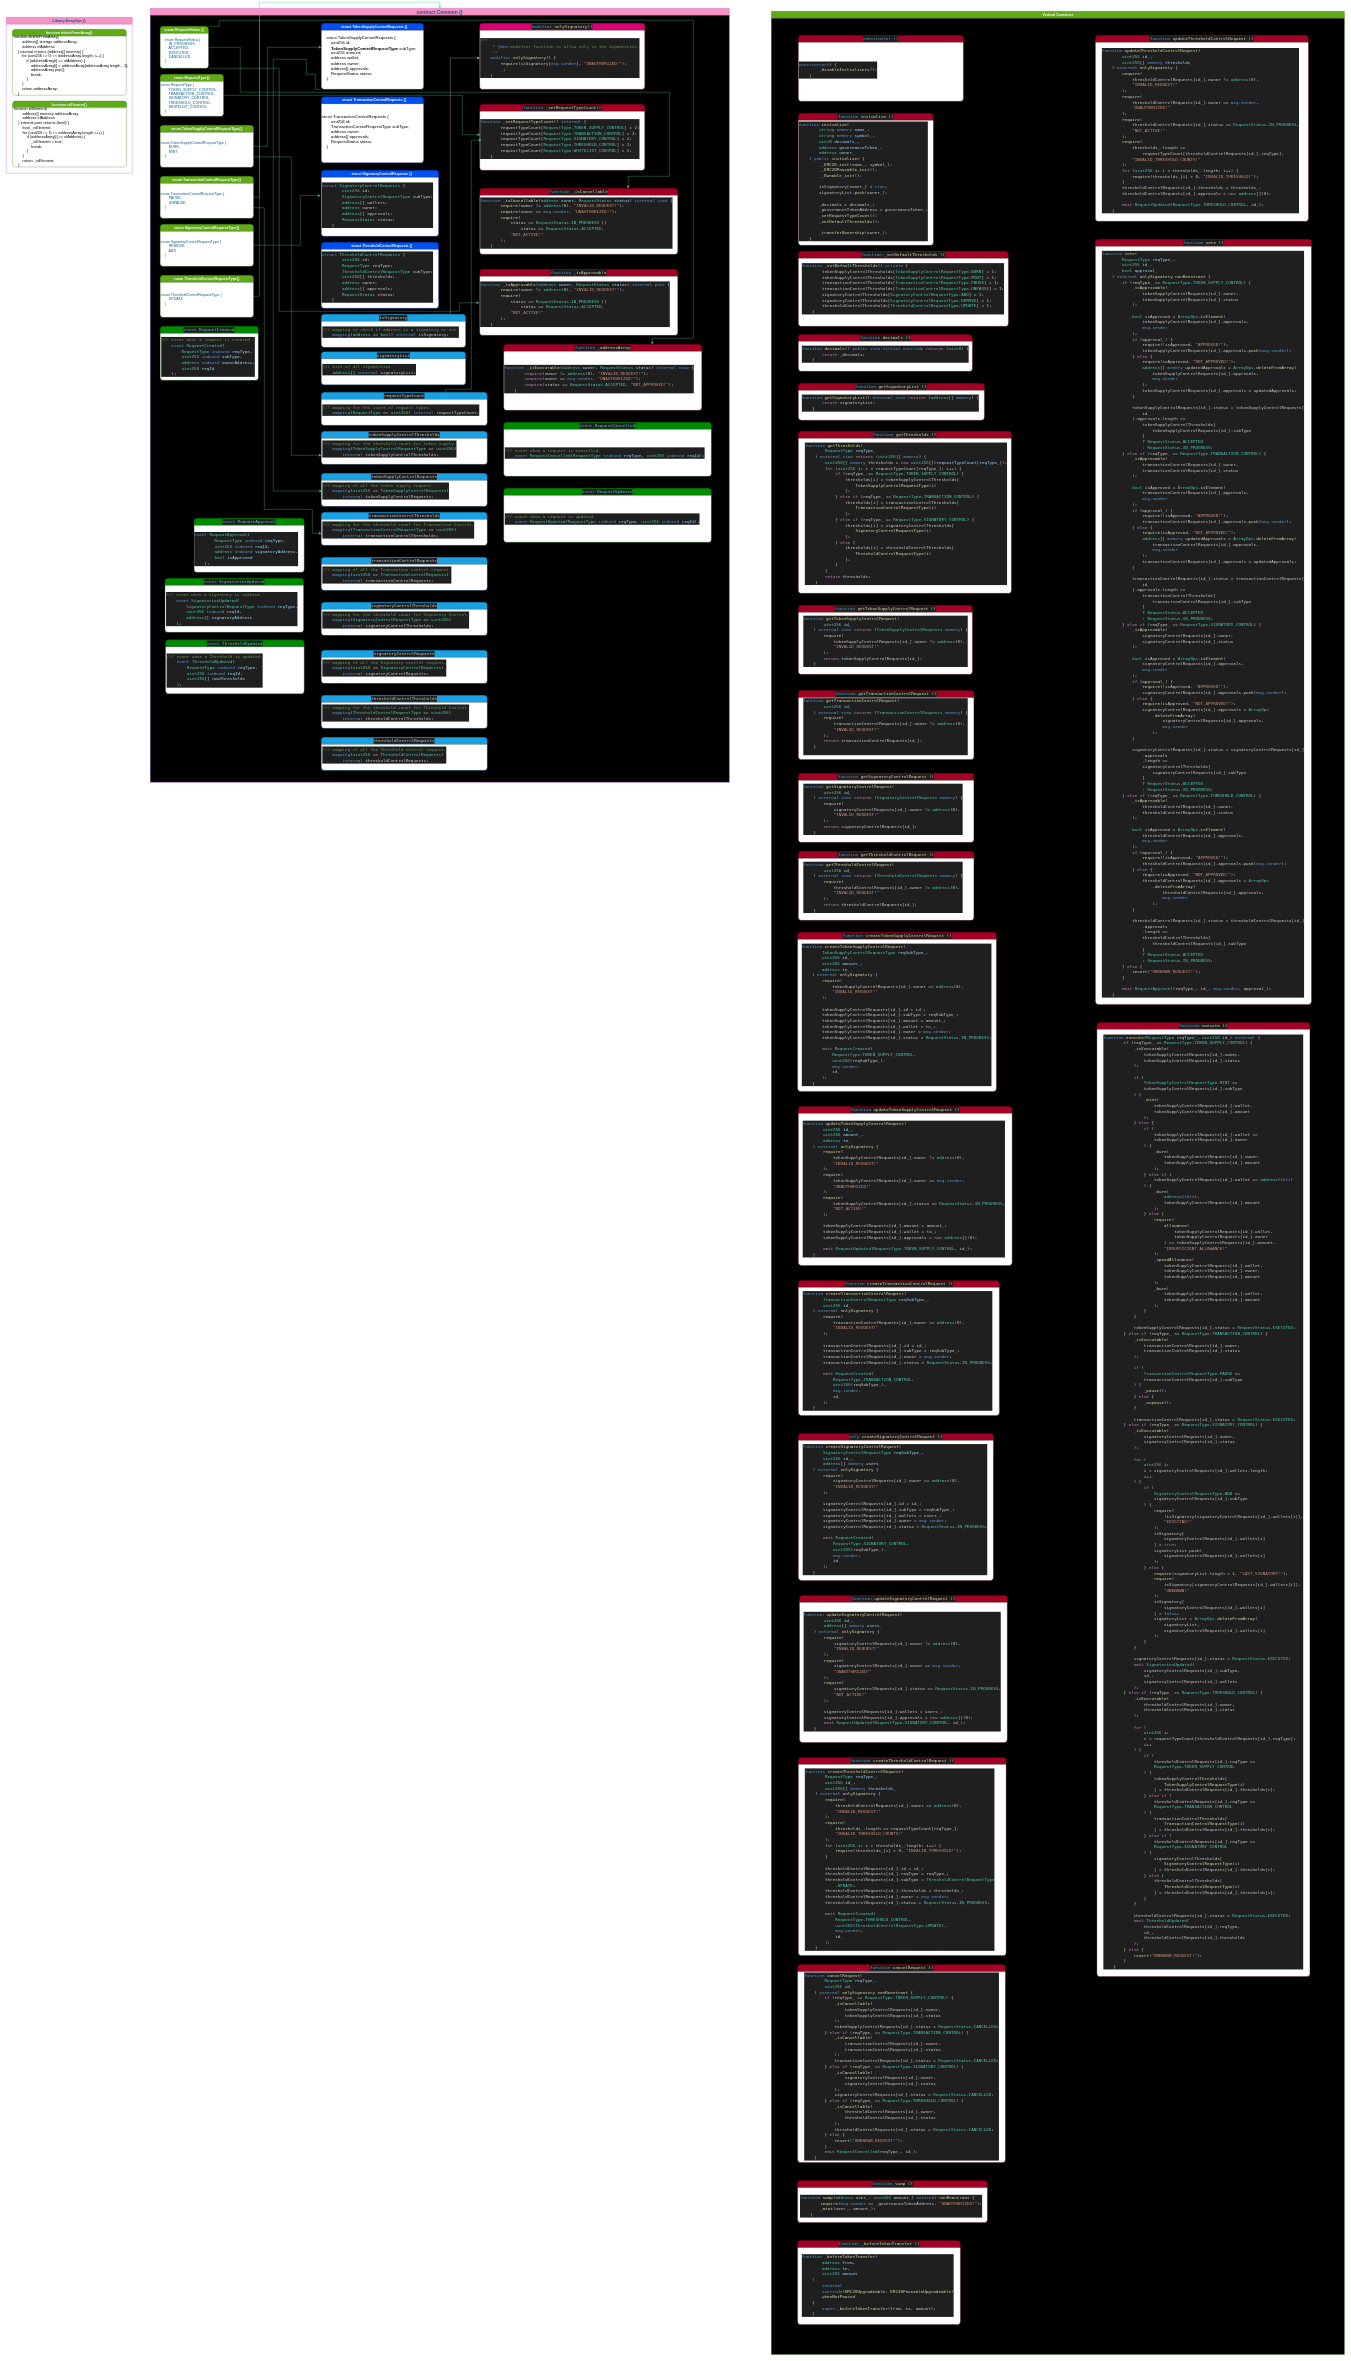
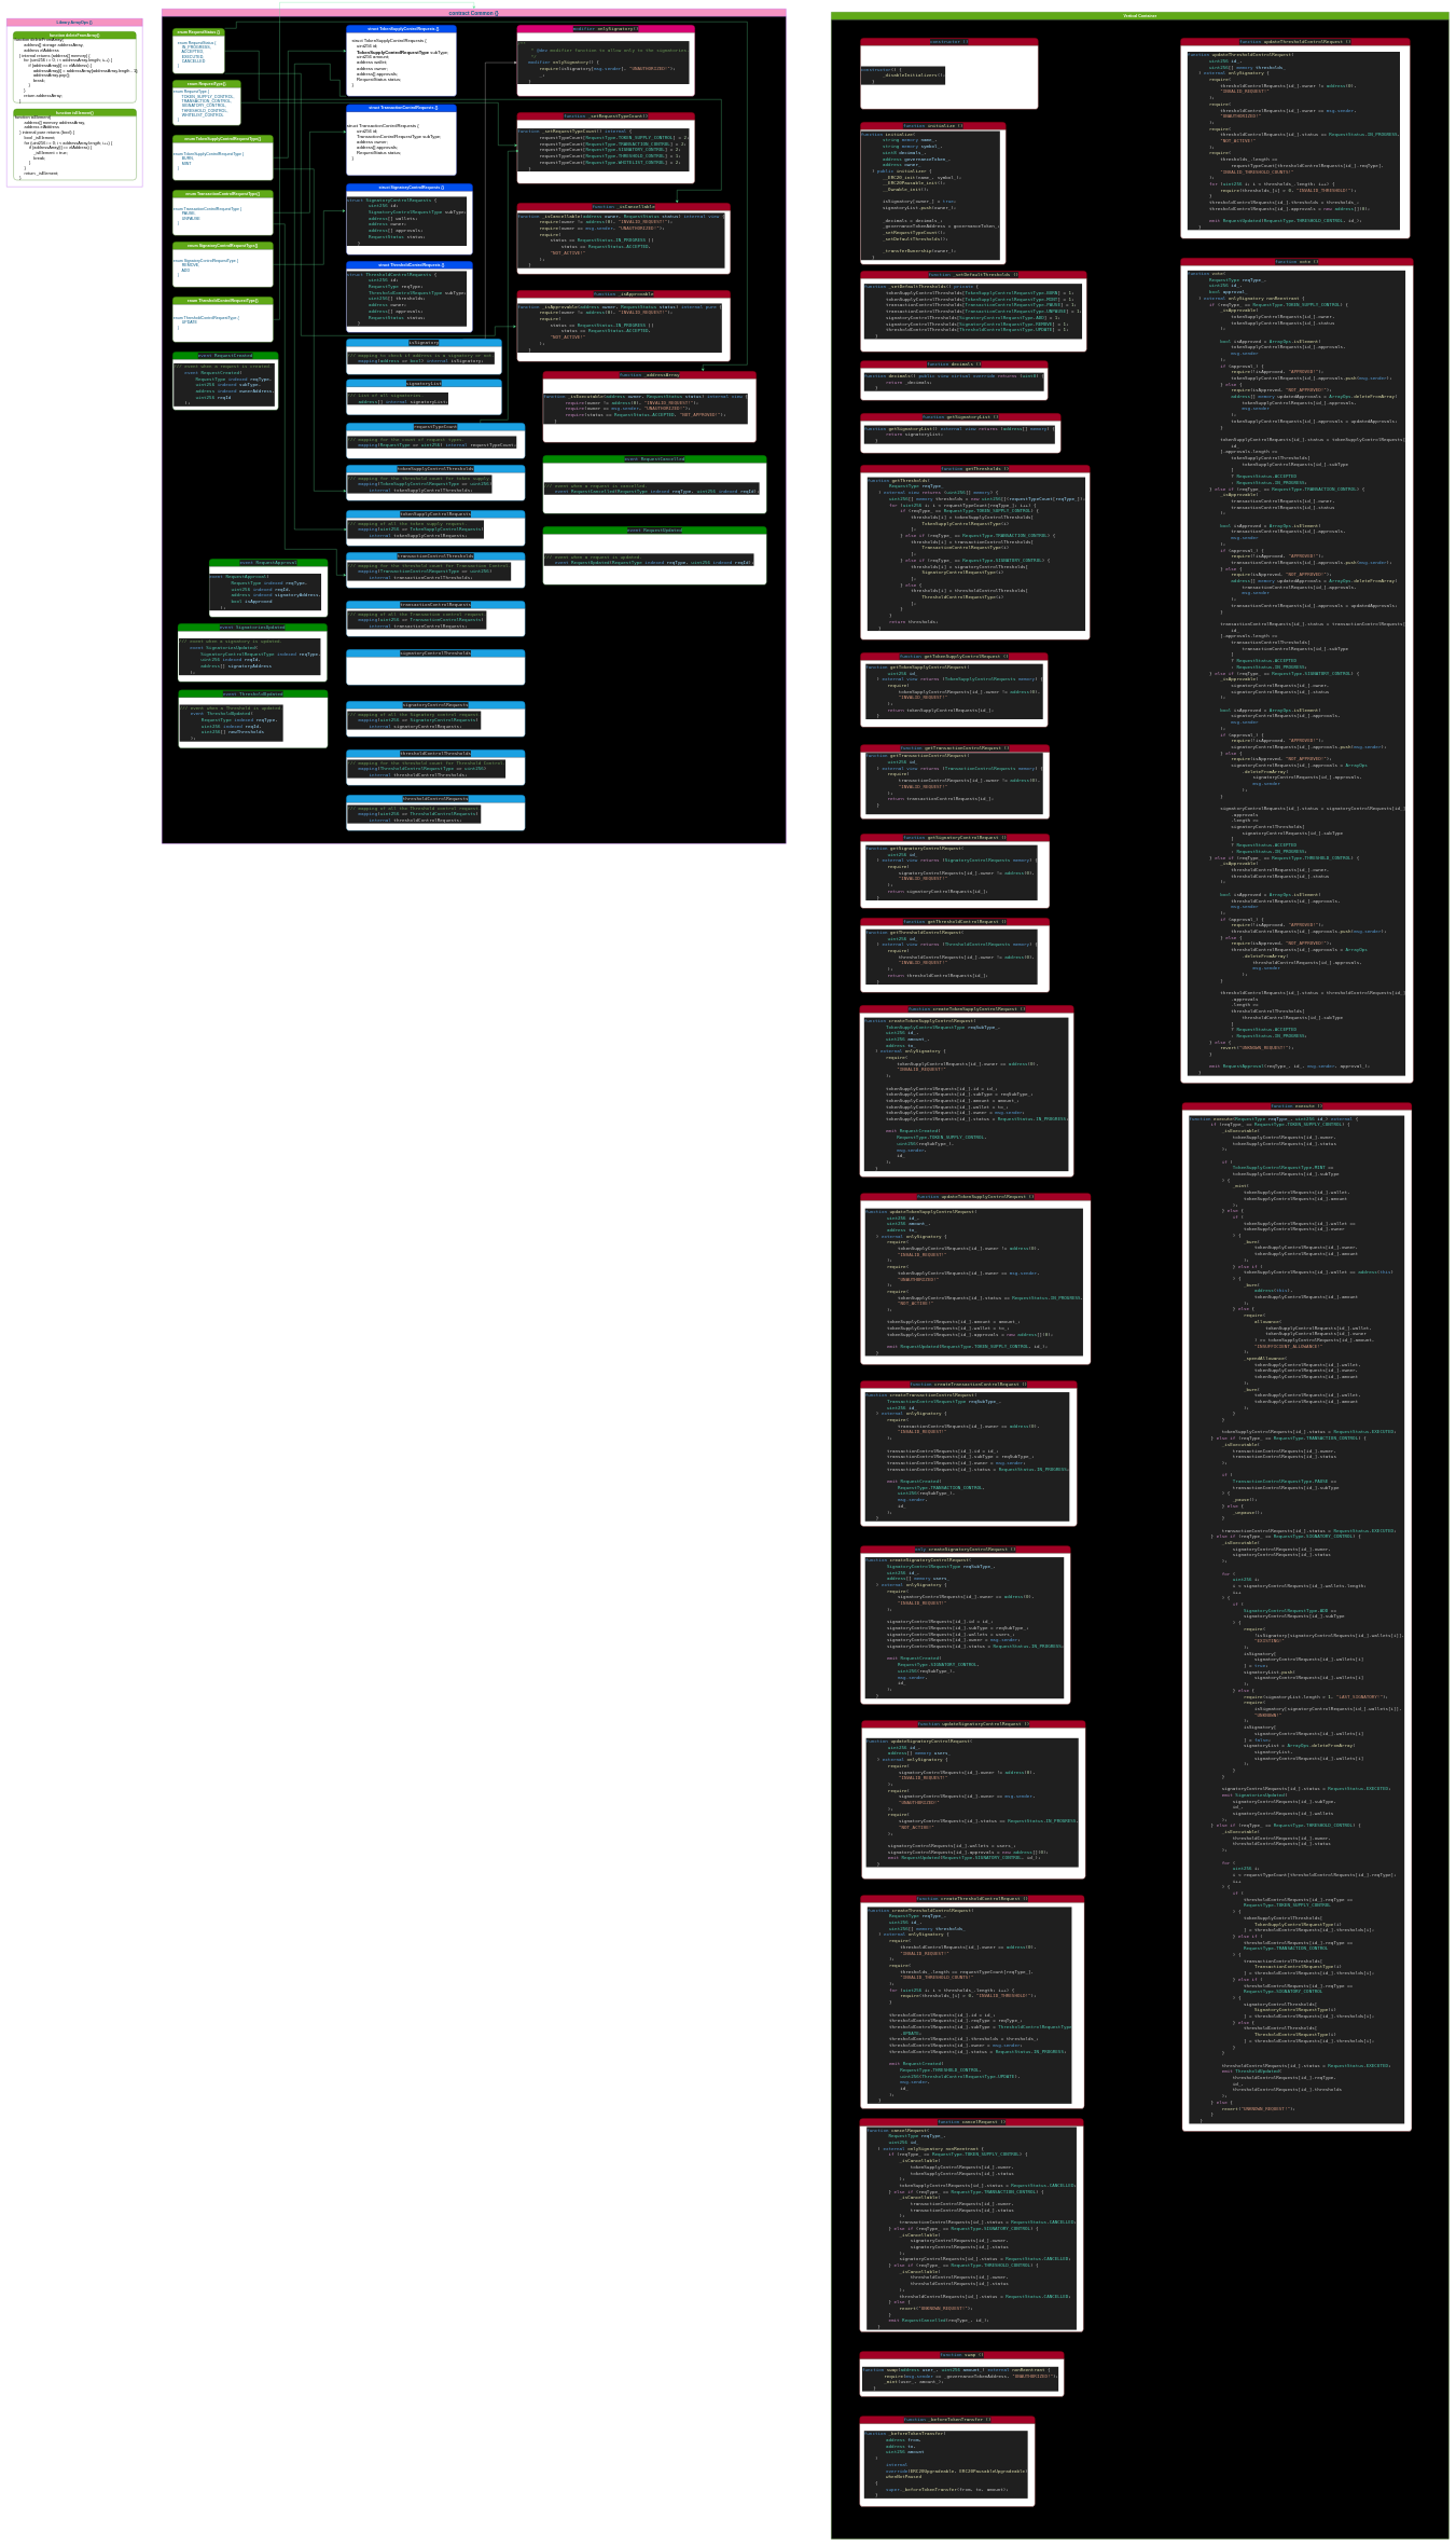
- <mxCell id="81" style="edgeStyle=orthogonalEdgeStyle;rounded=0;orthogonalLoop=1;jettySize=auto;html=1;exitX=1;exitY=0.5;exitDx=0;exitDy=0;strokeColor=#60E696;fontColor=#095C86;fillColor=#F694C1;" edge="1" parent="8" source="21" target="9"><mxGeometry relative="1" as="geometry" /></mxCell>
+ <mxCell id="81" style="edgeStyle=orthogonalEdgeStyle;rounded=0;orthogonalLoop=1;jettySize=auto;html=1;exitX=1;exitY=0.5;exitDx=0;exitDy=0;entryX=0;entryY=0.262;entryDx=0;entryDy=0;entryPerimeter=0;strokeColor=#60E696;fontColor=#095C86;fillColor=#F694C1;" edge="1" parent="8" source="21" target="31"><mxGeometry relative="1" as="geometry" /></mxCell>
- <mxCell id="52" value="&lt;div style=&quot;color: #cccccc;background-color: #1f1f1f;font-family: 'Droid Sans Mono', 'monospace', monospace;font-weight: normal;font-size: 14px;line-height: 19px;white-space: pre;&quot;&gt;&lt;div&gt;&lt;span style=&quot;color: #6a9955;&quot;&gt;/// mapping for the threshold count for Signatory Control.&lt;/span&gt;&lt;/div&gt;&lt;div&gt;&lt;span style=&quot;color: #cccccc;&quot;&gt;    &lt;/span&gt;&lt;span style=&quot;color: #569cd6;&quot;&gt;mapping&lt;/span&gt;&lt;span style=&quot;color: #cccccc;&quot;&gt;(&lt;/span&gt;&lt;span style=&quot;color: #4ec9b0;&quot;&gt;SignatoryControlRequestType&lt;/span&gt;&lt;span style=&quot;color: #cccccc;&quot;&gt; &lt;/span&gt;&lt;span style=&quot;color: #d4d4d4;&quot;&gt;=&amp;gt;&lt;/span&gt;&lt;span style=&quot;color: #cccccc;&quot;&gt; &lt;/span&gt;&lt;span style=&quot;color: #4ec9b0;&quot;&gt;uint256&lt;/span&gt;&lt;span style=&quot;color: #cccccc;&quot;&gt;)&lt;/span&gt;&lt;/div&gt;&lt;div&gt;&lt;span style=&quot;color: #cccccc;&quot;&gt;        &lt;/span&gt;&lt;span style=&quot;color: #569cd6;&quot;&gt;internal&lt;/span&gt;&lt;span style=&quot;color: #cccccc;&quot;&gt; signatoryControlThresholds;&lt;/span&gt;&lt;/div&gt;&lt;/div&gt;" style="text;html=1;align=left;verticalAlign=middle;resizable=0;points=[];autosize=1;strokeColor=none;fillColor=none;fontColor=#095C86;" vertex="1" parent="51"><mxGeometry x="2" y="24" width="510" height="70" as="geometry" /></mxCell>
